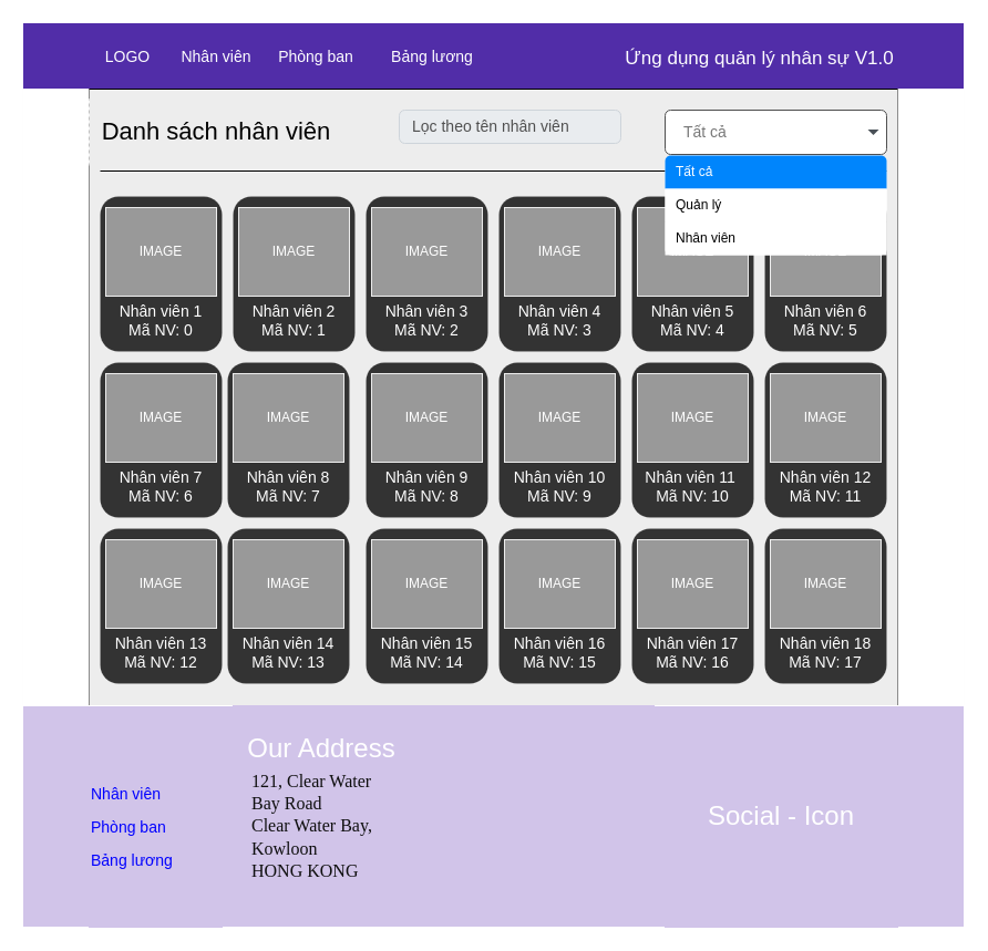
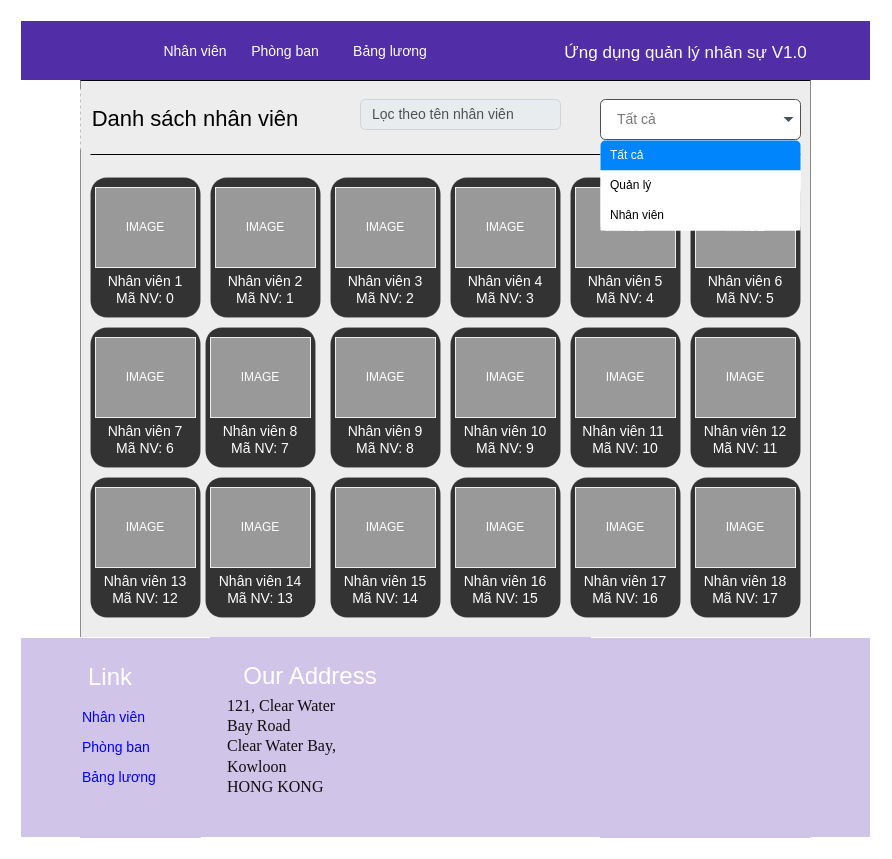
- <mxCell id="8" value="LOGO" style="fillColor=none;strokeColor=none;fontSize=14;align=center;fontColor=#FFFFFF;" parent="1" vertex="1"><mxGeometry x="80" y="30" width="70" height="40" as="geometry" /></mxCell>
- <mxCell id="57" value="&lt;font style=&quot;font-size: 24px&quot;&gt;Our Address&lt;/font&gt;" style="text;html=1;strokeColor=none;fillColor=none;align=center;verticalAlign=middle;whiteSpace=wrap;rounded=0;fontSize=17;fontColor=#FFFFFF;" parent="1" vertex="1"><mxGeometry x="210" y="656" width="160" height="40" as="geometry" /></mxCell>
+ <mxCell id="57" value="&lt;font style=&quot;font-size: 24px&quot;&gt;Our Address&lt;/font&gt;" style="text;html=1;strokeColor=none;fillColor=none;align=center;verticalAlign=middle;whiteSpace=wrap;rounded=0;fontSize=17;fontColor=#FFFFFF;" parent="1" vertex="1"><mxGeometry x="230" y="656" width="160" height="40" as="geometry" /></mxCell>
+ <mxCell id="56" value="&lt;font style=&quot;font-size: 24px&quot;&gt;Link&lt;/font&gt;" style="text;html=1;strokeColor=none;fillColor=none;align=center;verticalAlign=middle;whiteSpace=wrap;rounded=0;fontSize=17;fontColor=#FFFFFF;" parent="1" vertex="1"><mxGeometry x="80" y="657" width="60" height="40" as="geometry" /></mxCell>
- <mxCell id="58" value="&lt;font style=&quot;font-size: 24px&quot;&gt;Social - Icon&lt;/font&gt;" style="text;html=1;strokeColor=none;fillColor=none;align=center;verticalAlign=middle;whiteSpace=wrap;rounded=0;fontSize=17;fontColor=#FFFFFF;" parent="1" vertex="1"><mxGeometry x="625" y="717" width="160" height="40" as="geometry" /></mxCell>
